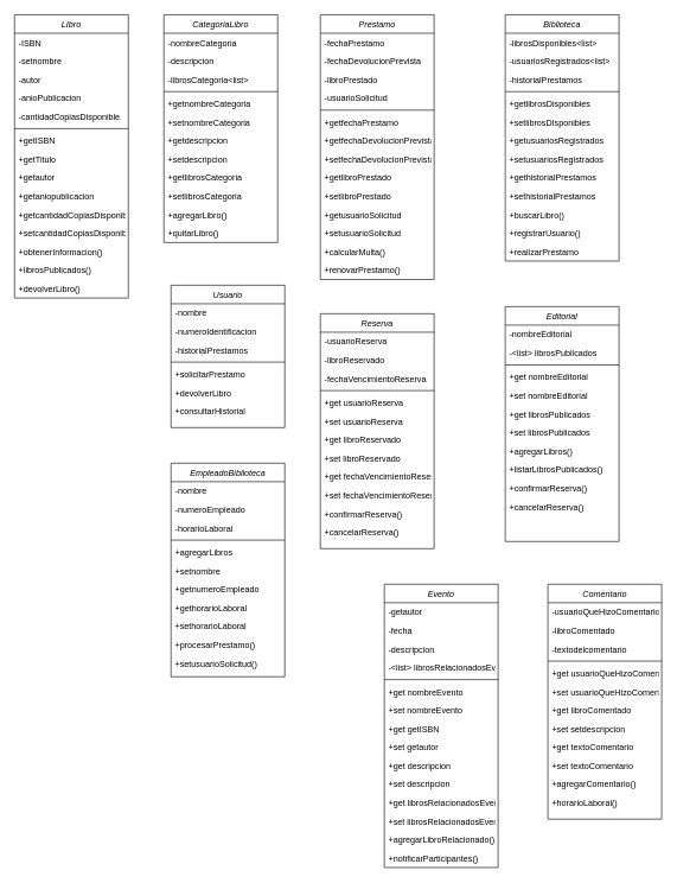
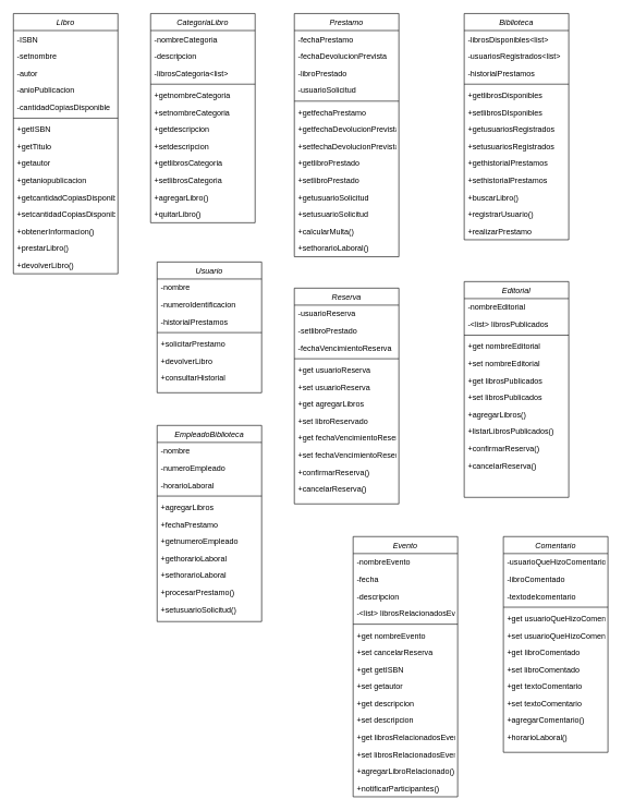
- <mxCell id="16" value="+librosPublicados()" style="text;align=left;verticalAlign=top;spacingLeft=4;spacingRight=4;overflow=hidden;rotatable=0;points=[[0,0.5],[1,0.5]];portConstraint=eastwest;" parent="2" vertex="1"><mxGeometry y="346" width="160" height="26" as="geometry" /></mxCell>
+ <mxCell id="16" value="+prestarLibro()" style="text;align=left;verticalAlign=top;spacingLeft=4;spacingRight=4;overflow=hidden;rotatable=0;points=[[0,0.5],[1,0.5]];portConstraint=eastwest;" parent="2" vertex="1"><mxGeometry y="346" width="160" height="26" as="geometry" /></mxCell>
- <mxCell id="46" value="+renovarPrestamo()" style="text;align=left;verticalAlign=top;spacingLeft=4;spacingRight=4;overflow=hidden;rotatable=0;points=[[0,0.5],[1,0.5]];portConstraint=eastwest;" parent="32" vertex="1"><mxGeometry y="346" width="160" height="26" as="geometry" /></mxCell>
+ <mxCell id="46" value="+sethorarioLaboral()" style="text;align=left;verticalAlign=top;spacingLeft=4;spacingRight=4;overflow=hidden;rotatable=0;points=[[0,0.5],[1,0.5]];portConstraint=eastwest;" parent="32" vertex="1"><mxGeometry y="346" width="160" height="26" as="geometry" /></mxCell>
- <mxCell id="82" value="-libroReservado" style="text;align=left;verticalAlign=top;spacingLeft=4;spacingRight=4;overflow=hidden;rotatable=0;points=[[0,0.5],[1,0.5]];portConstraint=eastwest;" parent="80" vertex="1"><mxGeometry y="52" width="160" height="26" as="geometry" /></mxCell>
+ <mxCell id="82" value="-setlibroPrestado" style="text;align=left;verticalAlign=top;spacingLeft=4;spacingRight=4;overflow=hidden;rotatable=0;points=[[0,0.5],[1,0.5]];portConstraint=eastwest;" parent="80" vertex="1"><mxGeometry y="52" width="160" height="26" as="geometry" /></mxCell>
- <mxCell id="87" value="+get libroReservado" style="text;align=left;verticalAlign=top;spacingLeft=4;spacingRight=4;overflow=hidden;rotatable=0;points=[[0,0.5],[1,0.5]];portConstraint=eastwest;" parent="80" vertex="1"><mxGeometry y="164" width="160" height="26" as="geometry" /></mxCell>
+ <mxCell id="87" value="+get agregarLibros" style="text;align=left;verticalAlign=top;spacingLeft=4;spacingRight=4;overflow=hidden;rotatable=0;points=[[0,0.5],[1,0.5]];portConstraint=eastwest;" parent="80" vertex="1"><mxGeometry y="164" width="160" height="26" as="geometry" /></mxCell>
- <mxCell id="61" value="+setnombre" style="text;align=left;verticalAlign=top;spacingLeft=4;spacingRight=4;overflow=hidden;rotatable=0;points=[[0,0.5],[1,0.5]];portConstraint=eastwest;" parent="55" vertex="1"><mxGeometry y="138" width="160" height="26" as="geometry" /></mxCell>
+ <mxCell id="61" value="+fechaPrestamo" style="text;align=left;verticalAlign=top;spacingLeft=4;spacingRight=4;overflow=hidden;rotatable=0;points=[[0,0.5],[1,0.5]];portConstraint=eastwest;" parent="55" vertex="1"><mxGeometry y="138" width="160" height="26" as="geometry" /></mxCell>
- <mxCell id="106" value="-getautor" style="text;align=left;verticalAlign=top;spacingLeft=4;spacingRight=4;overflow=hidden;rotatable=0;points=[[0,0.5],[1,0.5]];portConstraint=eastwest;" vertex="1" parent="105"><mxGeometry y="26" width="160" height="26" as="geometry" /></mxCell>
+ <mxCell id="106" value="-nombreEvento" style="text;align=left;verticalAlign=top;spacingLeft=4;spacingRight=4;overflow=hidden;rotatable=0;points=[[0,0.5],[1,0.5]];portConstraint=eastwest;" vertex="1" parent="105"><mxGeometry y="26" width="160" height="26" as="geometry" /></mxCell>
- <mxCell id="112" value="+set nombreEvento" style="text;align=left;verticalAlign=top;spacingLeft=4;spacingRight=4;overflow=hidden;rotatable=0;points=[[0,0.5],[1,0.5]];portConstraint=eastwest;" vertex="1" parent="105"><mxGeometry y="164" width="160" height="26" as="geometry" /></mxCell>
+ <mxCell id="112" value="+set cancelarReserva" style="text;align=left;verticalAlign=top;spacingLeft=4;spacingRight=4;overflow=hidden;rotatable=0;points=[[0,0.5],[1,0.5]];portConstraint=eastwest;" vertex="1" parent="105"><mxGeometry y="164" width="160" height="26" as="geometry" /></mxCell>
- <mxCell id="129" value="+set setdescripcion" style="text;align=left;verticalAlign=top;spacingLeft=4;spacingRight=4;overflow=hidden;rotatable=0;points=[[0,0.5],[1,0.5]];portConstraint=eastwest;" vertex="1" parent="121"><mxGeometry y="190" width="160" height="26" as="geometry" /></mxCell>
+ <mxCell id="129" value="+set libroComentado" style="text;align=left;verticalAlign=top;spacingLeft=4;spacingRight=4;overflow=hidden;rotatable=0;points=[[0,0.5],[1,0.5]];portConstraint=eastwest;" vertex="1" parent="121"><mxGeometry y="190" width="160" height="26" as="geometry" /></mxCell>
